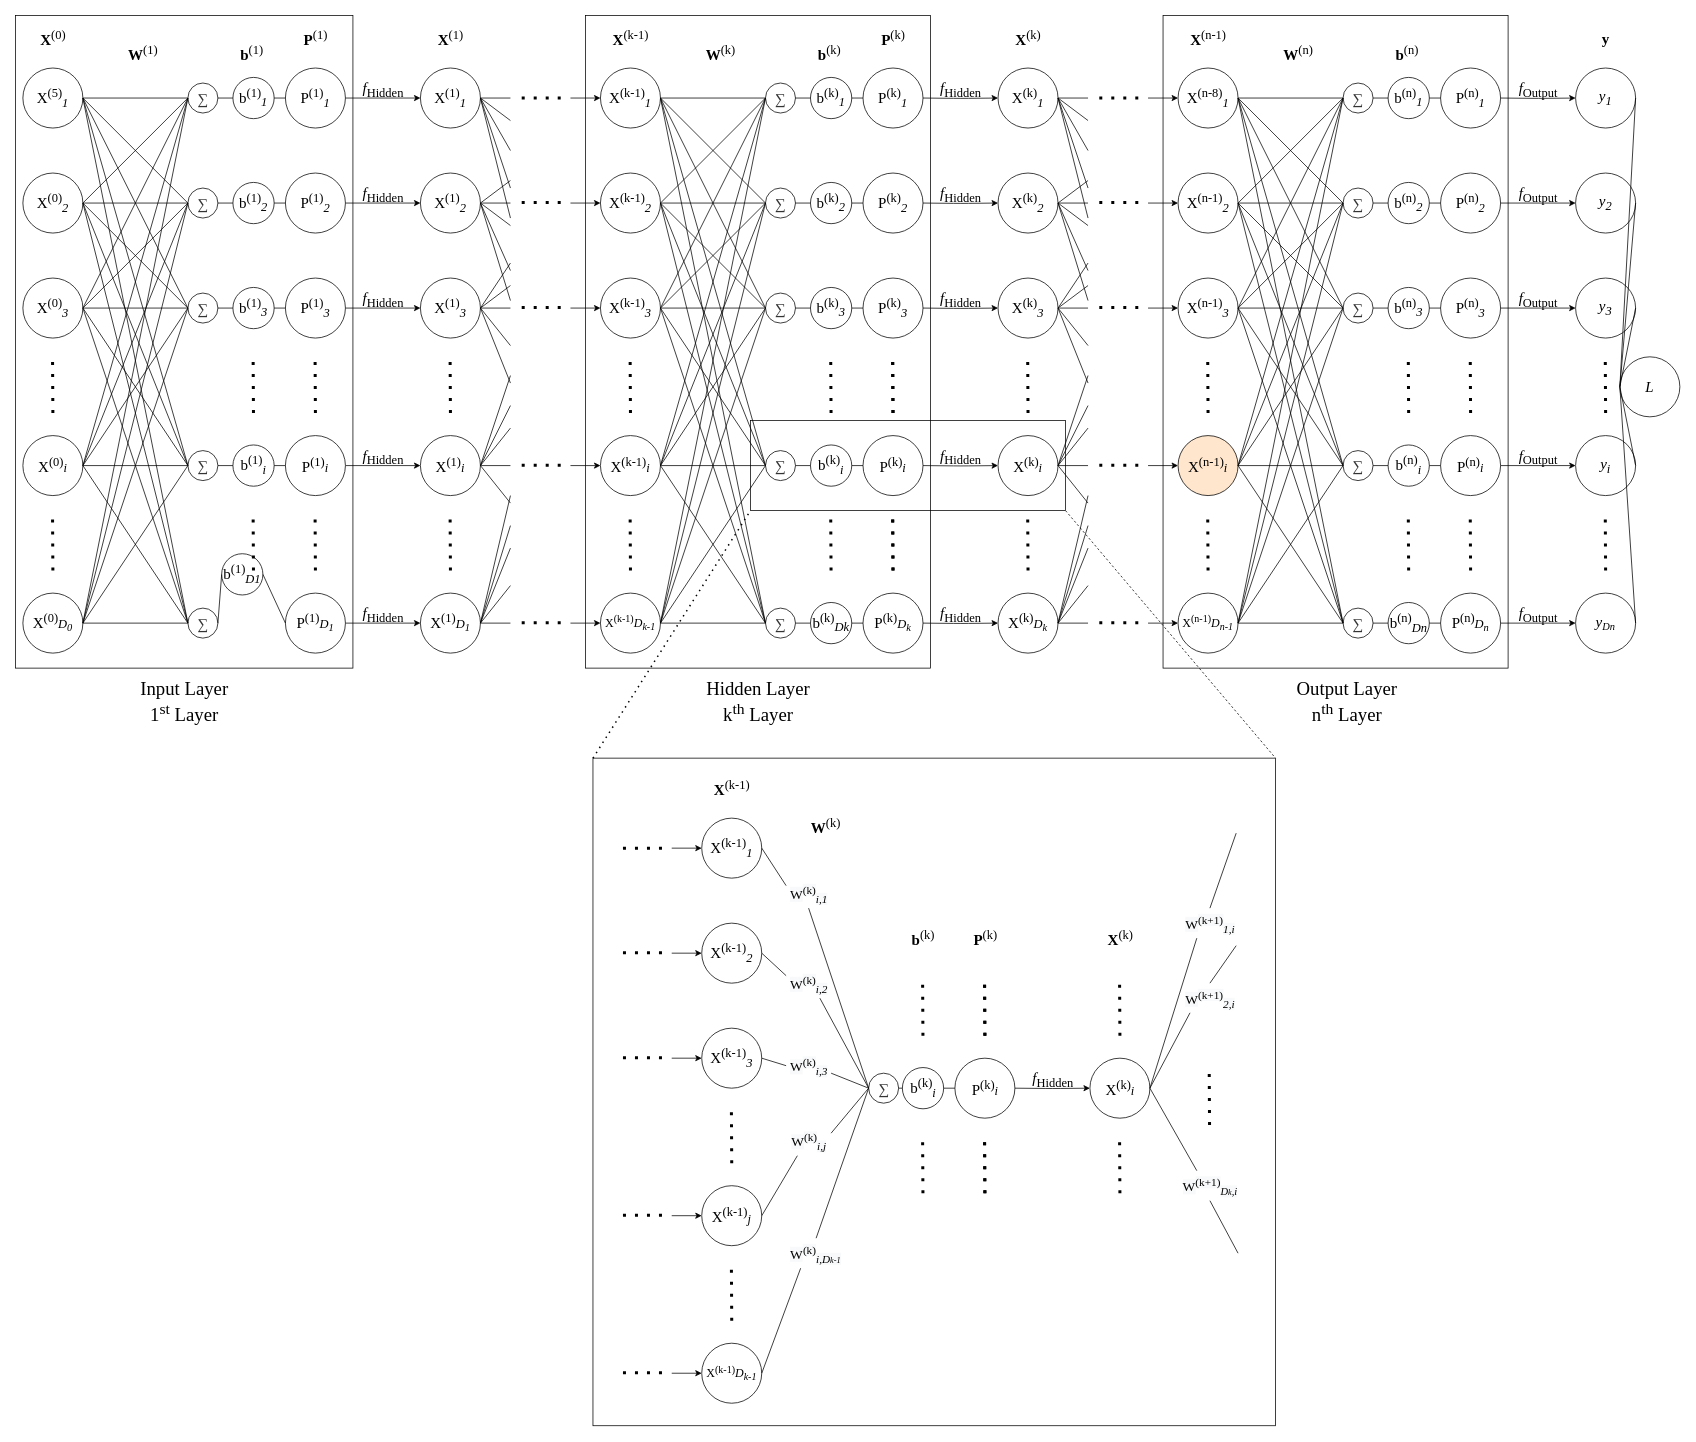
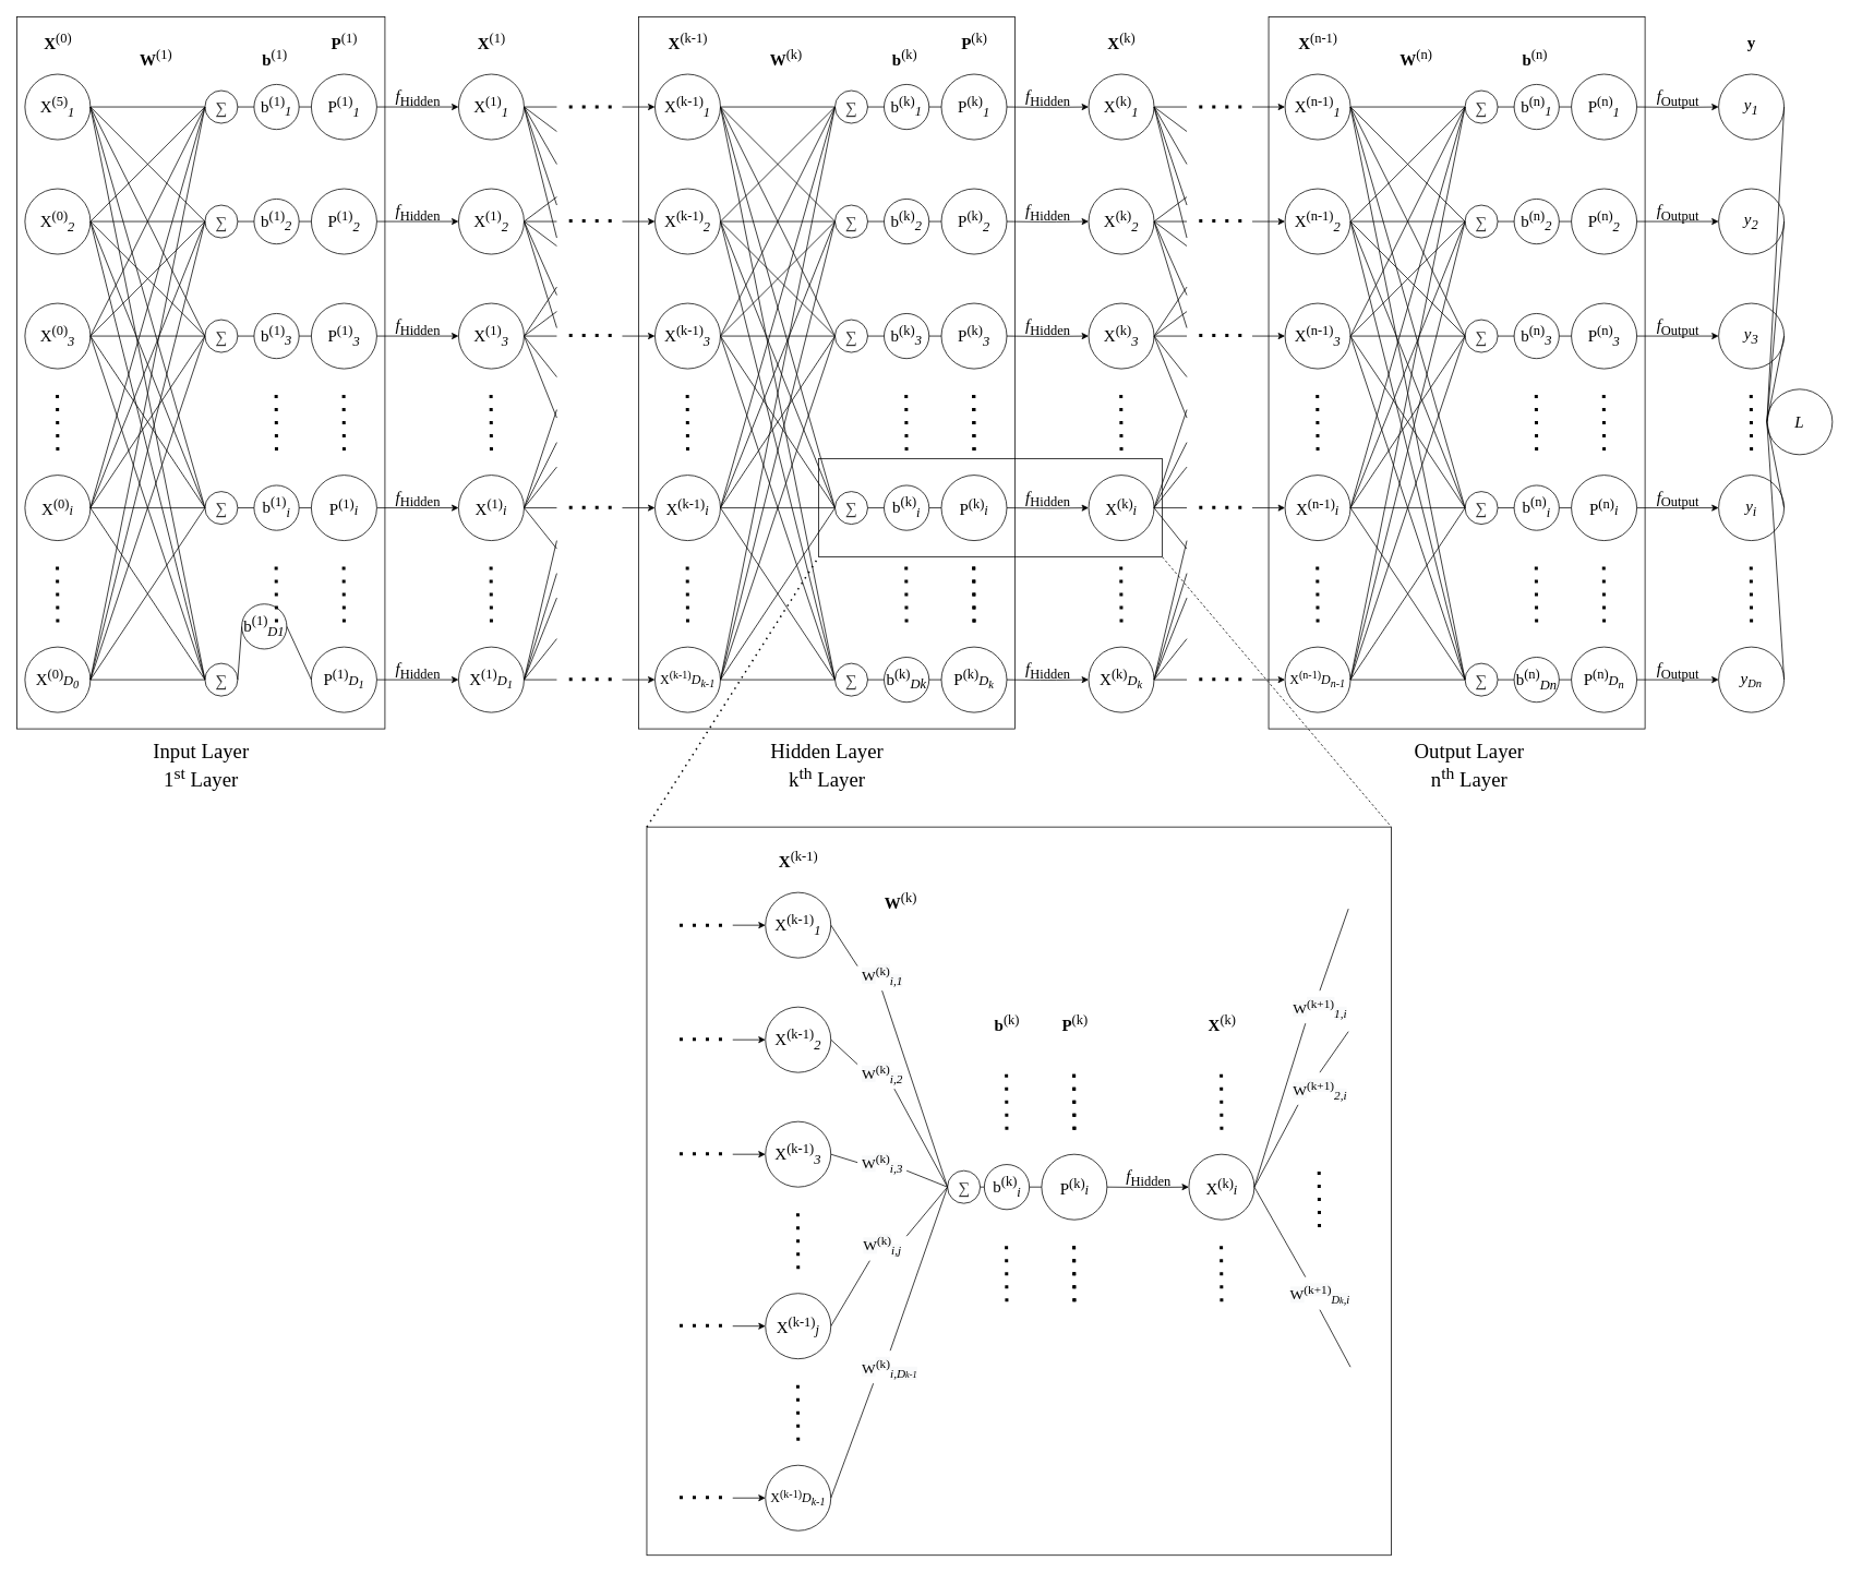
- <mxCell id="192" value="&lt;font face=&quot;Times New Roman&quot; style=&quot;font-size: 20px&quot;&gt;X&lt;sup&gt;(n-8)&lt;/sup&gt;&lt;font style=&quot;font-size: 20px&quot;&gt;&lt;sub&gt;&lt;i&gt;1&lt;/i&gt;&lt;/sub&gt;&lt;/font&gt;&lt;/font&gt;" style="ellipse;whiteSpace=wrap;html=1;aspect=fixed;" parent="1" vertex="1"><mxGeometry x="1570" y="90" width="80" height="80" as="geometry" /></mxCell>
+ <mxCell id="192" value="&lt;font face=&quot;Times New Roman&quot; style=&quot;font-size: 20px&quot;&gt;X&lt;sup&gt;(n-1)&lt;/sup&gt;&lt;font style=&quot;font-size: 20px&quot;&gt;&lt;sub&gt;&lt;i&gt;1&lt;/i&gt;&lt;/sub&gt;&lt;/font&gt;&lt;/font&gt;" style="ellipse;whiteSpace=wrap;html=1;aspect=fixed;" parent="1" vertex="1"><mxGeometry x="1570" y="90" width="80" height="80" as="geometry" /></mxCell>
- <mxCell id="195" value="&lt;span style=&quot;font-size: 20px ; font-family: &amp;#34;times new roman&amp;#34;&quot;&gt;X&lt;sup&gt;(n-1)&lt;/sup&gt;&lt;/span&gt;&lt;span style=&quot;font-family: &amp;#34;times new roman&amp;#34; ; font-size: 16.667px&quot;&gt;&lt;i&gt;i&lt;/i&gt;&lt;/span&gt;" style="ellipse;whiteSpace=wrap;html=1;aspect=fixed;fillColor=#ffe6cc;" parent="1" vertex="1"><mxGeometry x="1570" y="580" width="80" height="80" as="geometry" /></mxCell>
+ <mxCell id="195" value="&lt;span style=&quot;font-size: 20px ; font-family: &amp;#34;times new roman&amp;#34;&quot;&gt;X&lt;sup&gt;(n-1)&lt;/sup&gt;&lt;/span&gt;&lt;span style=&quot;font-family: &amp;#34;times new roman&amp;#34; ; font-size: 16.667px&quot;&gt;&lt;i&gt;i&lt;/i&gt;&lt;/span&gt;" style="ellipse;whiteSpace=wrap;html=1;aspect=fixed;" parent="1" vertex="1"><mxGeometry x="1570" y="580" width="80" height="80" as="geometry" /></mxCell>
